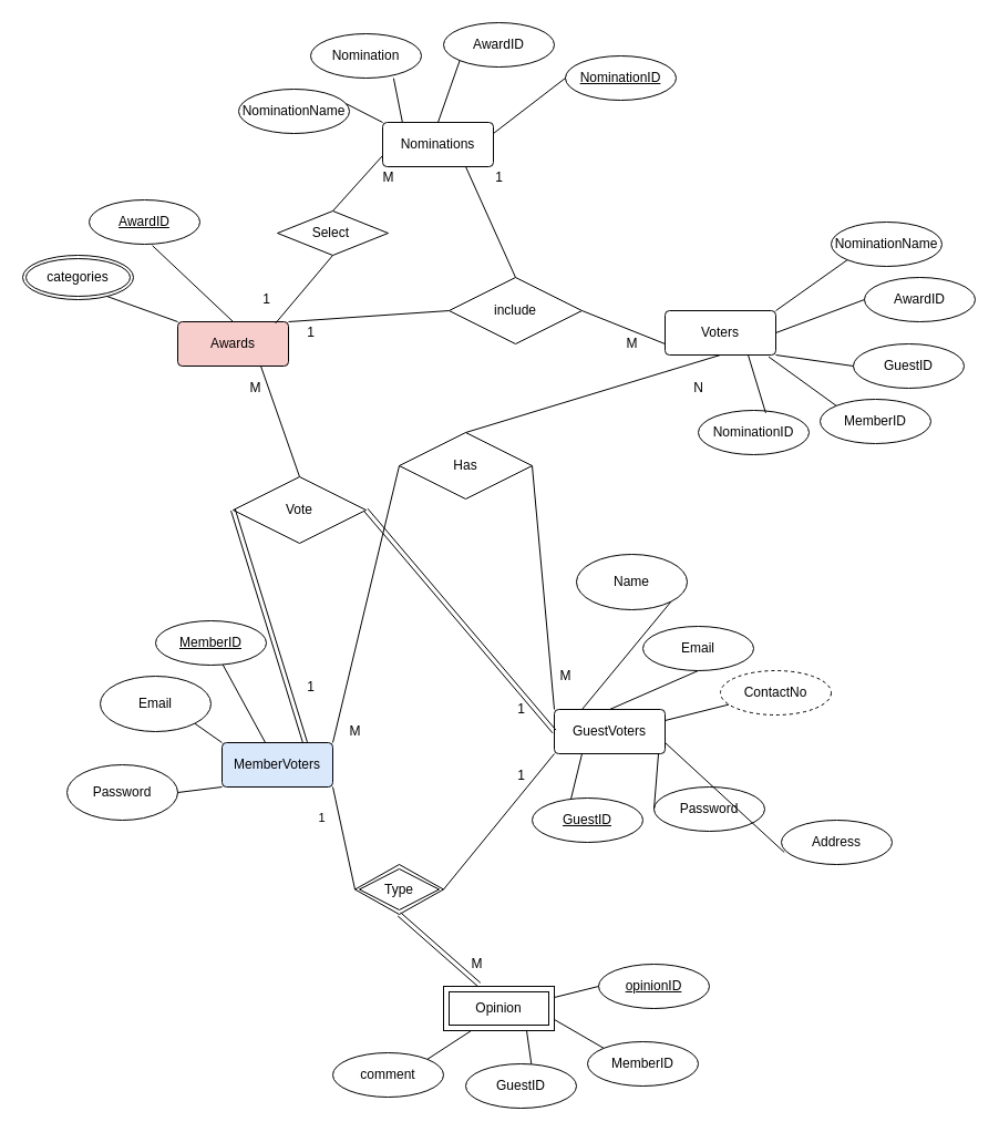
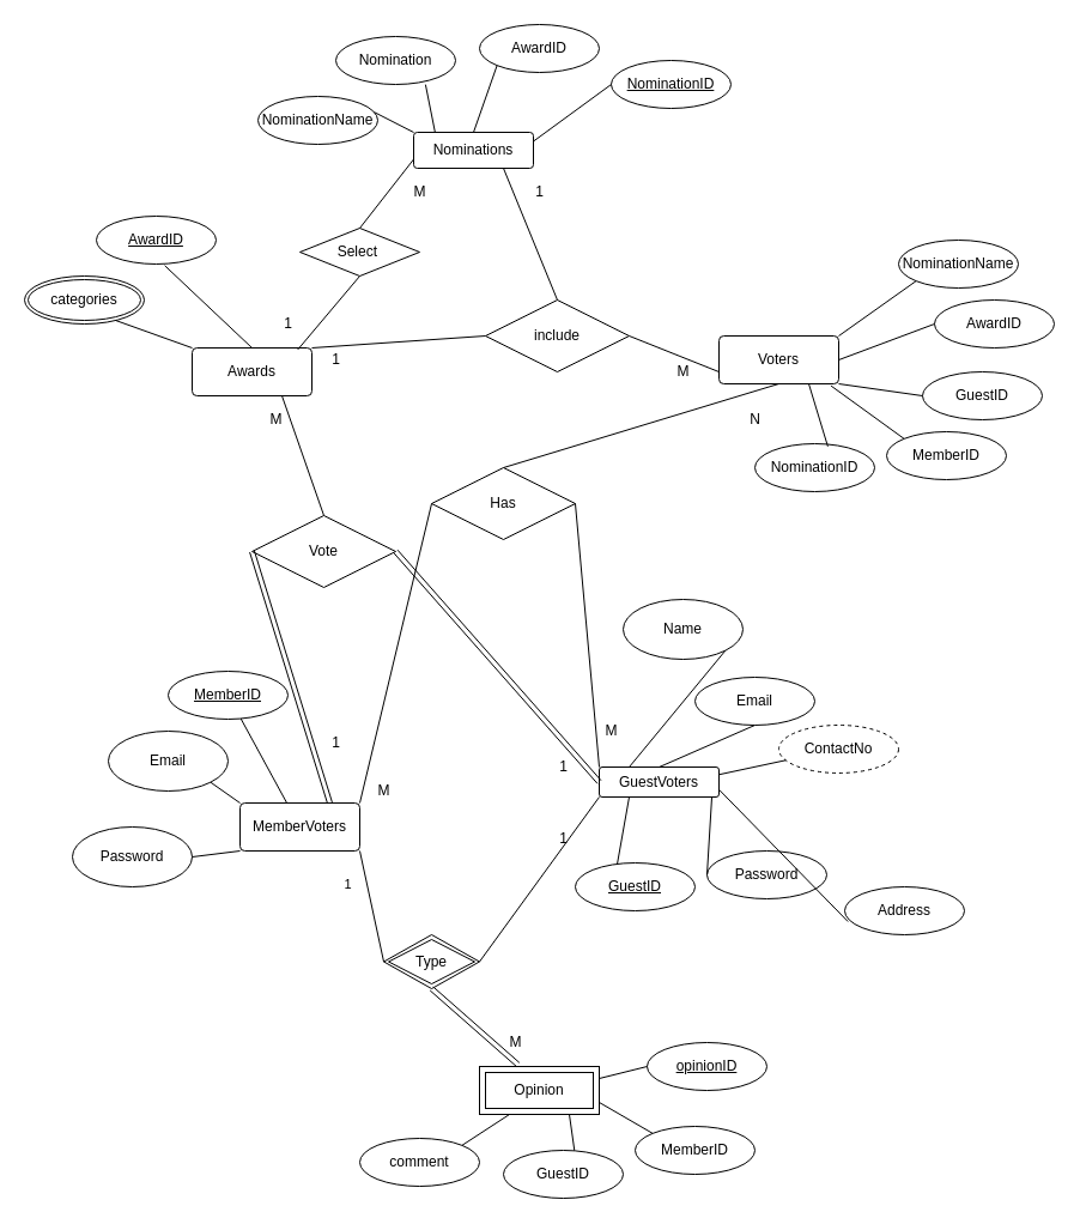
- <mxCell id="66" value="Nominations" style="rounded=1;arcSize=10;whiteSpace=wrap;html=1;align=center;" parent="1" vertex="1"><mxGeometry x="345" y="110" width="100" height="40" as="geometry" /></mxCell>
+ <mxCell id="66" value="Nominations" style="rounded=1;arcSize=10;whiteSpace=wrap;html=1;align=center;" parent="1" vertex="1"><mxGeometry x="345" y="110" width="100" height="30" as="geometry" /></mxCell>
- <mxCell id="43" value="Awards" style="rounded=1;arcSize=10;whiteSpace=wrap;html=1;align=center;fillColor=#f8cecc;" parent="1" vertex="1"><mxGeometry x="160" y="290" width="100" height="40" as="geometry" /></mxCell>
+ <mxCell id="43" value="Awards" style="rounded=1;arcSize=10;whiteSpace=wrap;html=1;align=center;" parent="1" vertex="1"><mxGeometry x="160" y="290" width="100" height="40" as="geometry" /></mxCell>
- <mxCell id="11" value="GuestVoters" style="rounded=1;arcSize=10;whiteSpace=wrap;html=1;align=center;" parent="1" vertex="1"><mxGeometry x="500" y="640" width="100" height="40" as="geometry" /></mxCell>
+ <mxCell id="11" value="GuestVoters" style="rounded=1;arcSize=10;whiteSpace=wrap;html=1;align=center;" parent="1" vertex="1"><mxGeometry x="500" y="640" width="100" height="25" as="geometry" /></mxCell>
- <mxCell id="12" value="MemberVoters" style="rounded=1;arcSize=10;whiteSpace=wrap;html=1;align=center;fillColor=#dae8fc;" parent="1" vertex="1"><mxGeometry x="200" y="670" width="100" height="40" as="geometry" /></mxCell>
+ <mxCell id="12" value="MemberVoters" style="rounded=1;arcSize=10;whiteSpace=wrap;html=1;align=center;" parent="1" vertex="1"><mxGeometry x="200" y="670" width="100" height="40" as="geometry" /></mxCell>
